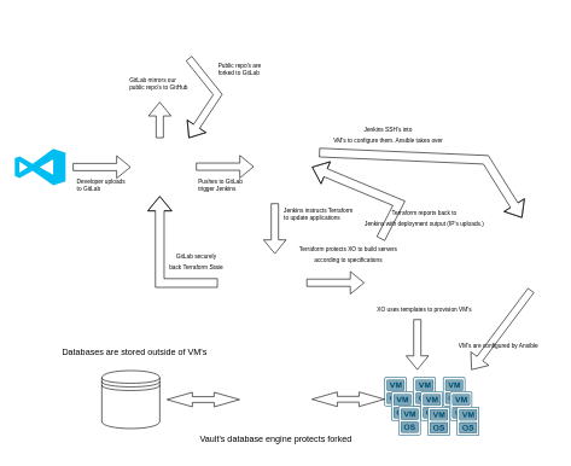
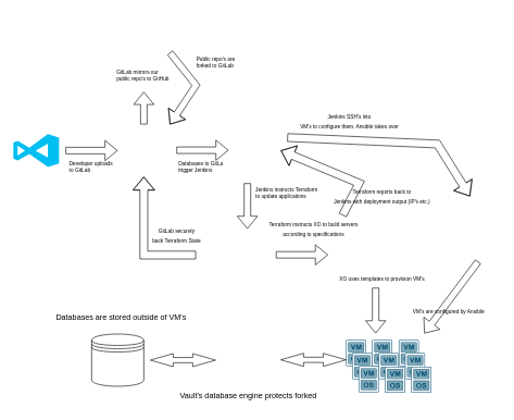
- <mxCell id="27" value="Pushes to GitLab&#10;trigger Jenkins" style="text;strokeColor=none;fillColor=none;spacingLeft=4;spacingRight=4;overflow=hidden;rotatable=0;points=[[0,0.5],[1,0.5]];portConstraint=eastwest;fontSize=8;" vertex="1" parent="1"><mxGeometry x="267.5" y="240" width="77.32" height="30" as="geometry" /></mxCell>
+ <mxCell id="27" value="Databases to GitLab&#10;trigger Jenkins" style="text;strokeColor=none;fillColor=none;spacingLeft=4;spacingRight=4;overflow=hidden;rotatable=0;points=[[0,0.5],[1,0.5]];portConstraint=eastwest;fontSize=8;" vertex="1" parent="1"><mxGeometry x="267.5" y="240" width="77.32" height="30" as="geometry" /></mxCell>
- <mxCell id="40" value="&lt;span style=&quot;font-size: 8px;&quot;&gt;Terraform reports back to&lt;br&gt;Jenkins with deployment output (IP's uploads.)&lt;/span&gt;" style="text;html=1;align=center;verticalAlign=middle;resizable=0;points=[];autosize=1;strokeColor=none;fillColor=none;" vertex="1" parent="1"><mxGeometry x="500" y="280" width="170" height="40" as="geometry" /></mxCell>
+ <mxCell id="40" value="&lt;span style=&quot;font-size: 8px;&quot;&gt;Terraform reports back to&lt;br&gt;Jenkins with deployment output (IP's etc.)&lt;/span&gt;" style="text;html=1;align=center;verticalAlign=middle;resizable=0;points=[];autosize=1;strokeColor=none;fillColor=none;" vertex="1" parent="1"><mxGeometry x="500" y="280" width="170" height="40" as="geometry" /></mxCell>
- <mxCell id="32" value="&lt;font style=&quot;font-size: 8px;&quot;&gt;Terraform protects XO to build servers&lt;br&gt;according to specifications&lt;/font&gt;" style="text;html=1;align=center;verticalAlign=middle;resizable=0;points=[];autosize=1;strokeColor=none;fillColor=none;" vertex="1" parent="1"><mxGeometry x="400" y="330" width="160" height="40" as="geometry" /></mxCell>
+ <mxCell id="32" value="&lt;font style=&quot;font-size: 8px;&quot;&gt;Terraform instructs XO to build servers&lt;br&gt;according to specifications&lt;/font&gt;" style="text;html=1;align=center;verticalAlign=middle;resizable=0;points=[];autosize=1;strokeColor=none;fillColor=none;" vertex="1" parent="1"><mxGeometry x="400" y="330" width="160" height="40" as="geometry" /></mxCell>
